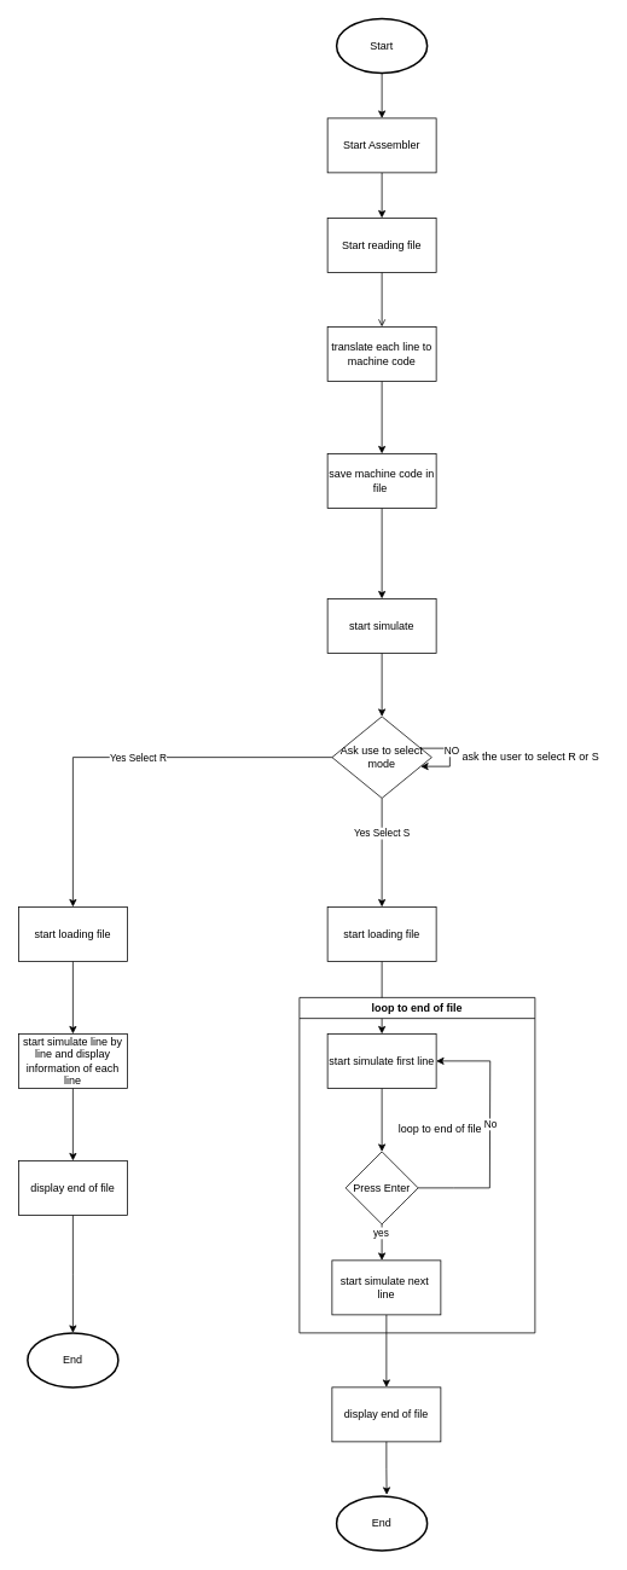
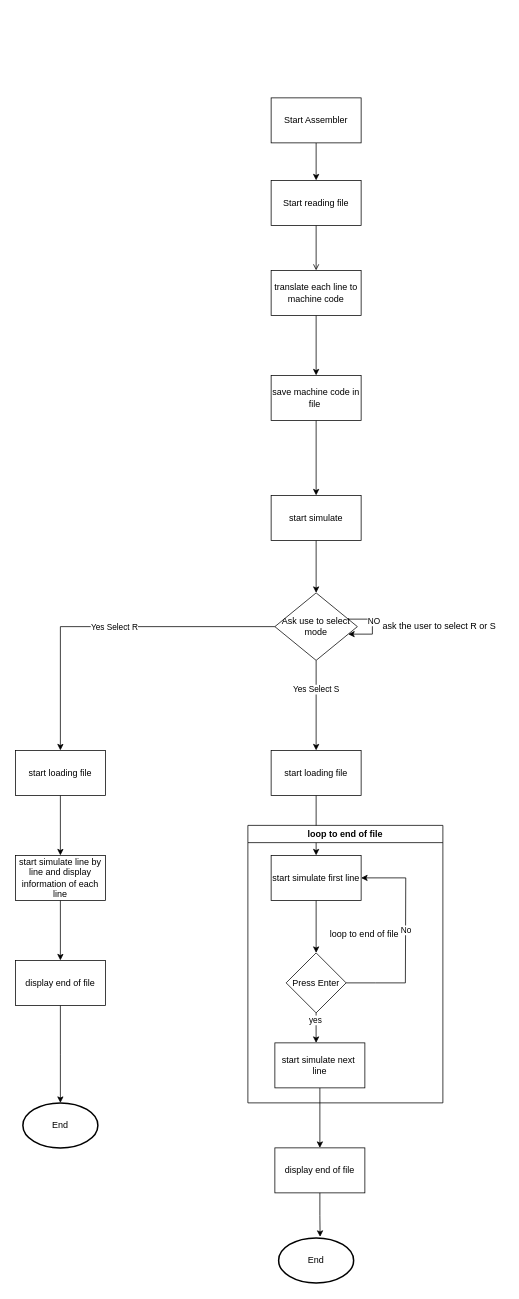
- <mxCell id="45" value="Start" style="strokeWidth=2;html=1;shape=mxgraph.flowchart.start_1;whiteSpace=wrap;" vertex="1" parent="1"><mxGeometry x="371" y="20" width="100" height="60" as="geometry" /></mxCell>
- <mxCell id="44" style="edgeStyle=orthogonalEdgeStyle;rounded=0;orthogonalLoop=1;jettySize=auto;html=1;entryX=0.5;entryY=0;entryDx=0;entryDy=0;" edge="1" parent="1" source="45" target="3"><mxGeometry relative="1" as="geometry" /></mxCell>
